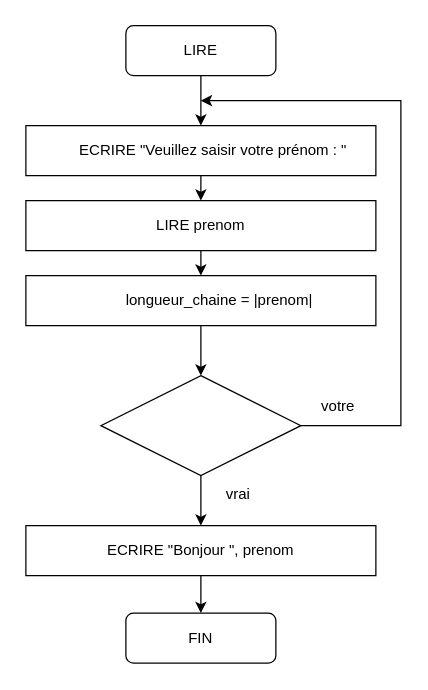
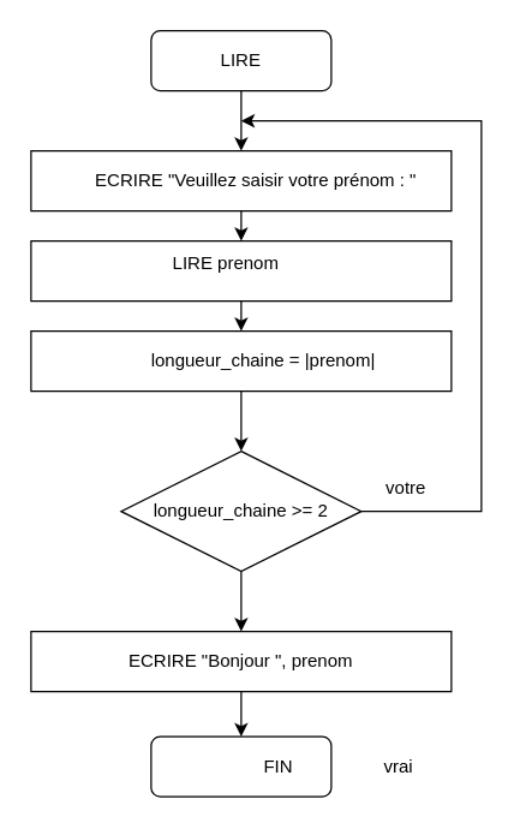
- <mxCell id="8" value="LIRE prenom" style="text;html=1;strokeColor=none;fillColor=none;align=center;verticalAlign=middle;whiteSpace=wrap;rounded=0;" parent="1" vertex="1"><mxGeometry x="40" y="172.5" width="240" height="15" as="geometry" /></mxCell>
+ <mxCell id="8" value="LIRE prenom" style="text;html=1;strokeColor=none;fillColor=none;align=center;verticalAlign=middle;whiteSpace=wrap;rounded=0;" parent="1" vertex="1"><mxGeometry x="30" y="167.5" width="240" height="15" as="geometry" /></mxCell>
+ <mxCell id="14" value="longueur_chaine &amp;gt;= 2" style="text;html=1;strokeColor=none;fillColor=none;align=center;verticalAlign=middle;whiteSpace=wrap;rounded=0;" parent="1" vertex="1"><mxGeometry x="100" y="330" width="120" height="20" as="geometry" /></mxCell>
- <mxCell id="24" value="vrai" style="text;html=1;strokeColor=none;fillColor=none;align=center;verticalAlign=middle;whiteSpace=wrap;rounded=0;" parent="1" vertex="1"><mxGeometry x="160" y="380" width="60" height="30" as="geometry" /></mxCell>
+ <mxCell id="24" value="vrai" style="text;html=1;strokeColor=none;fillColor=none;align=center;verticalAlign=middle;whiteSpace=wrap;rounded=0;" parent="1" vertex="1"><mxGeometry x="235" y="495" width="60" height="30" as="geometry" /></mxCell>
- <mxCell id="22" value="FIN" style="text;html=1;strokeColor=none;fillColor=none;align=center;verticalAlign=middle;whiteSpace=wrap;rounded=0;" parent="1" vertex="1"><mxGeometry x="130" y="495" width="60" height="30" as="geometry" /></mxCell>
+ <mxCell id="22" value="FIN" style="text;html=1;strokeColor=none;fillColor=none;align=center;verticalAlign=middle;whiteSpace=wrap;rounded=0;" parent="1" vertex="1"><mxGeometry x="155" y="495" width="60" height="30" as="geometry" /></mxCell>
